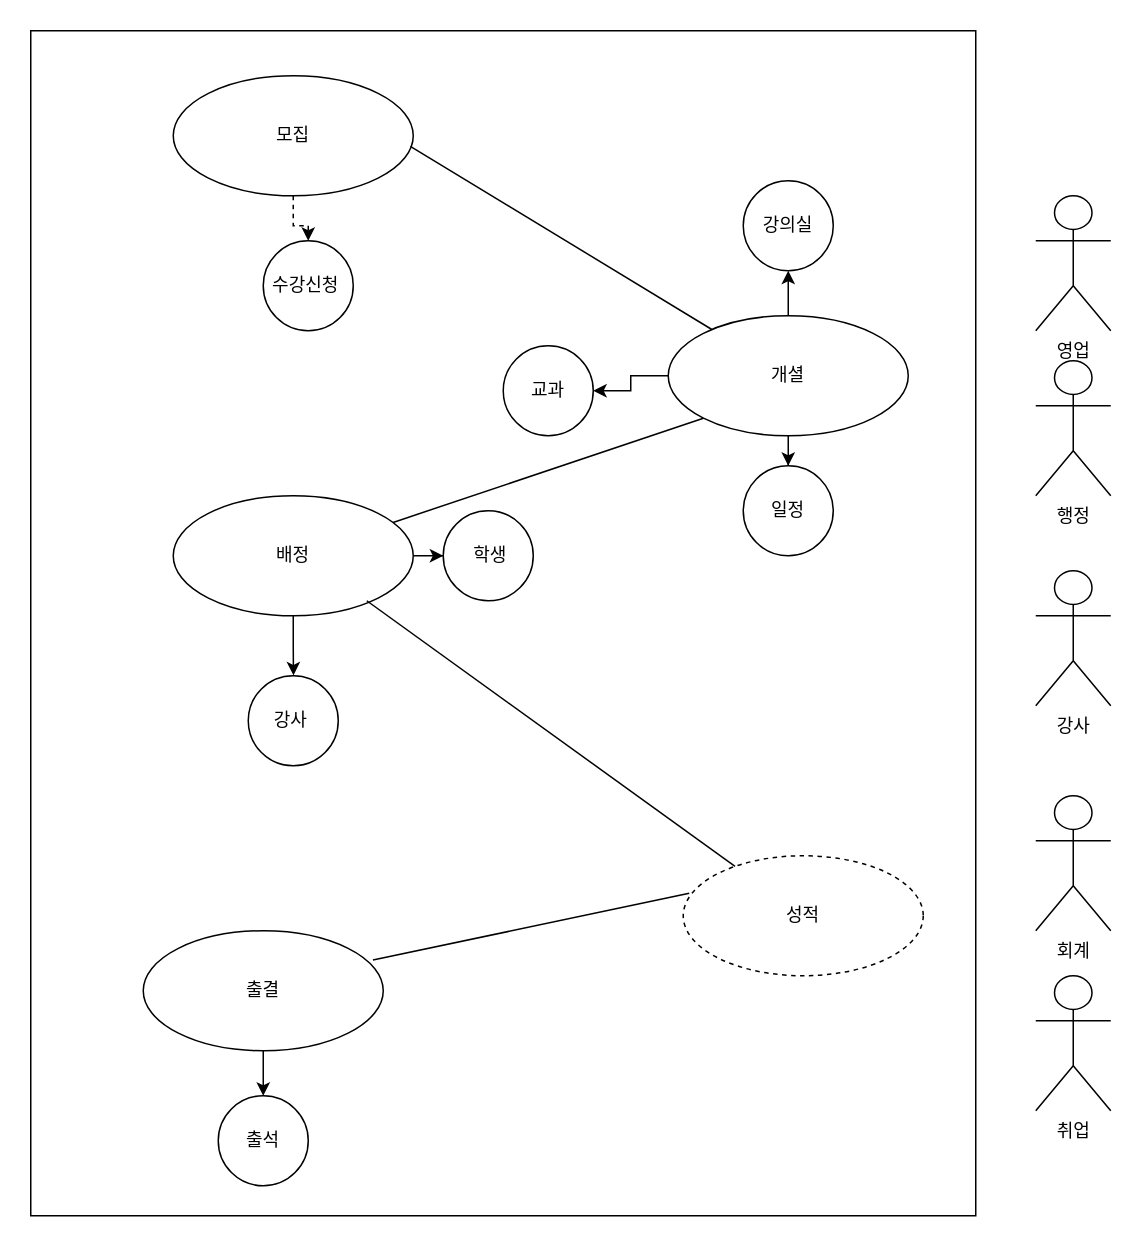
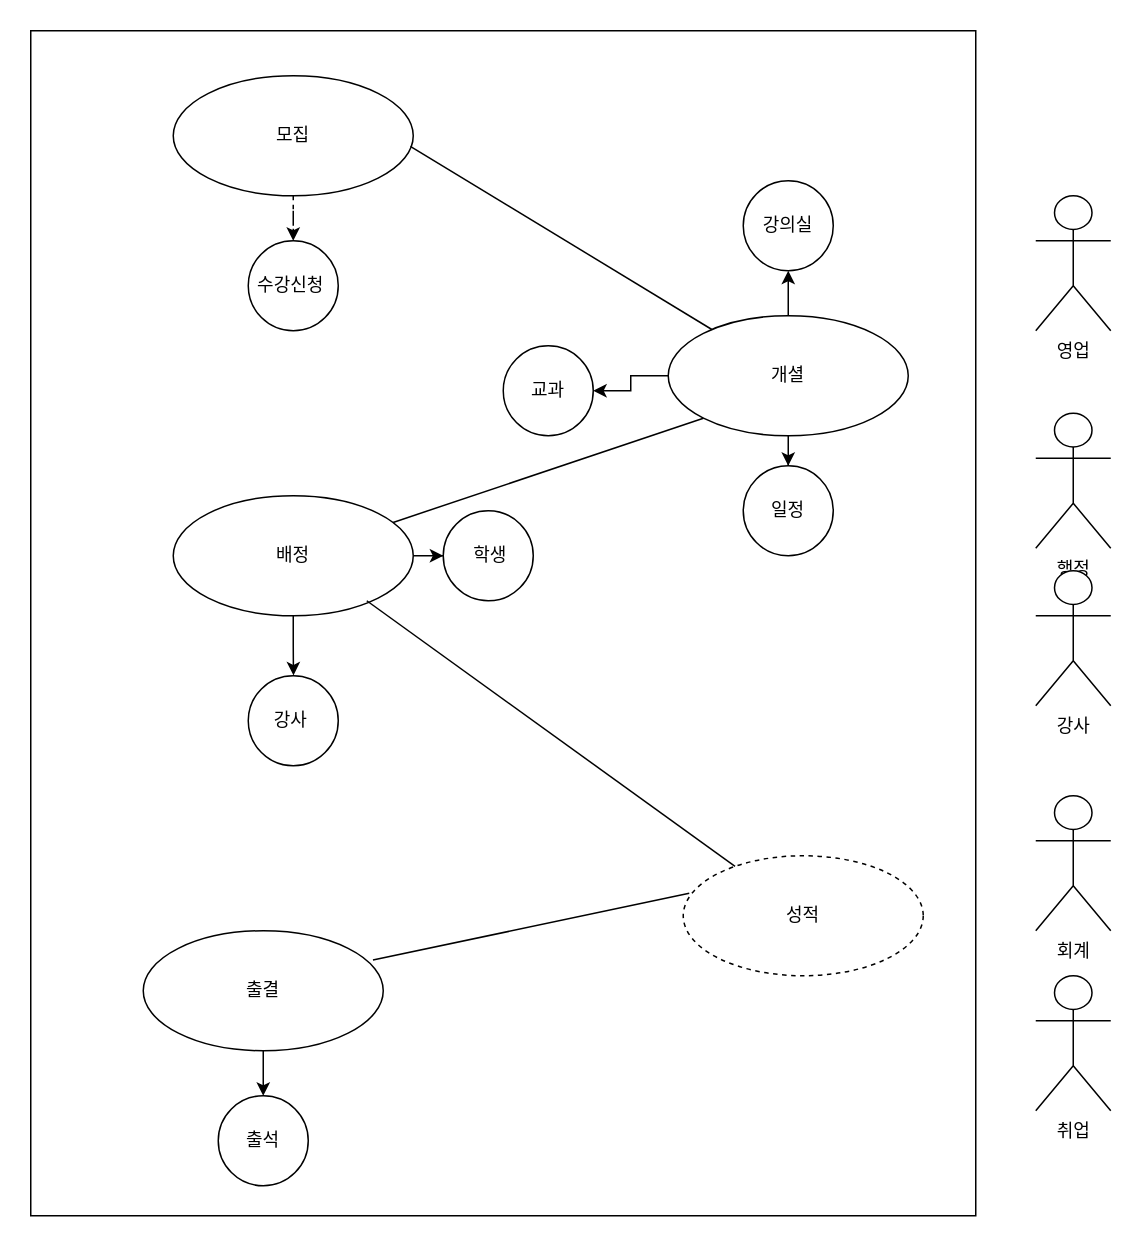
- <mxCell id="18" value="수강신청&amp;nbsp;" style="ellipse;whiteSpace=wrap;html=1;aspect=fixed;fontFamily=Georgia;" vertex="1" parent="1"><mxGeometry x="175" y="160" width="60" height="60" as="geometry" /></mxCell>
+ <mxCell id="18" value="수강신청&amp;nbsp;" style="ellipse;whiteSpace=wrap;html=1;aspect=fixed;fontFamily=Georgia;" vertex="1" parent="1"><mxGeometry x="165" y="160" width="60" height="60" as="geometry" /></mxCell>
- <mxCell id="26" value="행정" style="shape=umlActor;verticalLabelPosition=bottom;verticalAlign=top;html=1;outlineConnect=0;fontFamily=Georgia;" vertex="1" parent="1"><mxGeometry x="690" y="240" width="50" height="90" as="geometry" /></mxCell>
+ <mxCell id="26" value="행정" style="shape=umlActor;verticalLabelPosition=bottom;verticalAlign=top;html=1;outlineConnect=0;fontFamily=Georgia;" vertex="1" parent="1"><mxGeometry x="690" y="275" width="50" height="90" as="geometry" /></mxCell>
